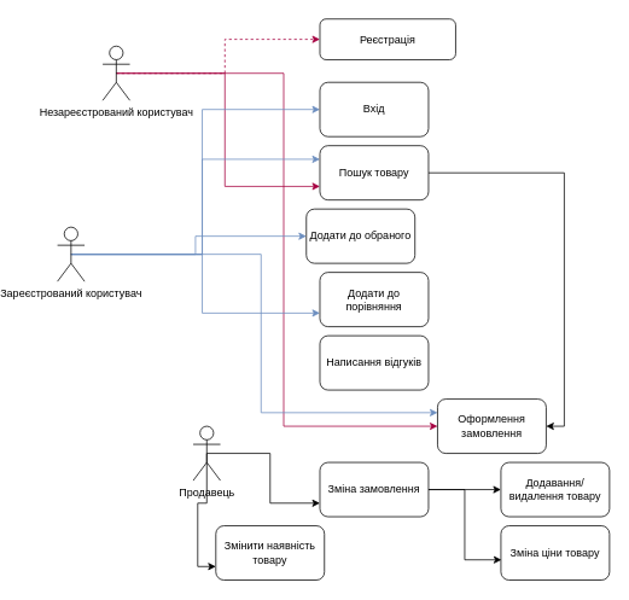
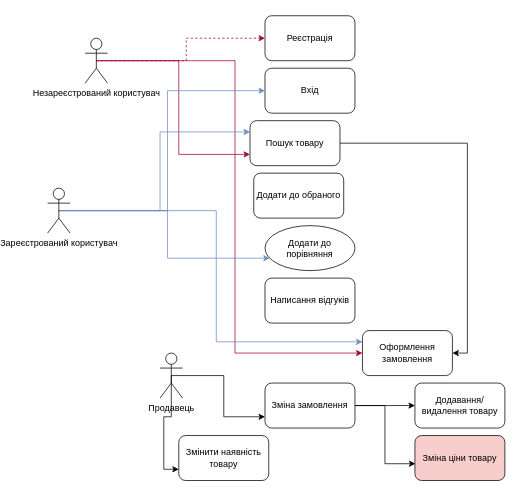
- <mxCell id="15" value="Реєстрація" style="rounded=1;whiteSpace=wrap;html=1;" vertex="1" parent="1"><mxGeometry x="310" y="20" width="150" height="45" as="geometry" /></mxCell>
+ <mxCell id="15" value="Реєстрація" style="rounded=1;whiteSpace=wrap;html=1;" vertex="1" parent="1"><mxGeometry x="310" y="20" width="120" height="60" as="geometry" /></mxCell>
- <mxCell id="18" value="Пошук товару" style="rounded=1;whiteSpace=wrap;html=1;" vertex="1" parent="1"><mxGeometry x="310" y="160" width="120" height="60" as="geometry" /></mxCell>
+ <mxCell id="18" value="Пошук товару" style="rounded=1;whiteSpace=wrap;html=1;" vertex="1" parent="1"><mxGeometry x="290" y="160" width="120" height="60" as="geometry" /></mxCell>
- <mxCell id="8" style="edgeStyle=orthogonalEdgeStyle;rounded=0;orthogonalLoop=1;jettySize=auto;html=1;exitX=0.5;exitY=0.5;exitDx=0;exitDy=0;exitPerimeter=0;entryX=0;entryY=0.5;entryDx=0;entryDy=0;fillColor=#dae8fc;strokeColor=#6c8ebf;" edge="1" parent="1" source="11" target="19"><mxGeometry relative="1" as="geometry" /></mxCell>
- <mxCell id="20" value="Додати до порівняння" style="rounded=1;whiteSpace=wrap;html=1;" vertex="1" parent="1"><mxGeometry x="310" y="300" width="120" height="60" as="geometry" /></mxCell>
+ <mxCell id="20" value="Додати до порівняння" style="ellipse;whiteSpace=wrap;html=1;" vertex="1" parent="1"><mxGeometry x="310" y="300" width="120" height="60" as="geometry" /></mxCell>
- <mxCell id="27" value="Зміна ціни товару" style="rounded=1;whiteSpace=wrap;html=1;" vertex="1" parent="1"><mxGeometry x="510" y="580" width="120" height="60" as="geometry" /></mxCell>
+ <mxCell id="27" value="Зміна ціни товару" style="rounded=1;whiteSpace=wrap;html=1;fillColor=#f8cecc;" vertex="1" parent="1"><mxGeometry x="510" y="580" width="120" height="60" as="geometry" /></mxCell>
